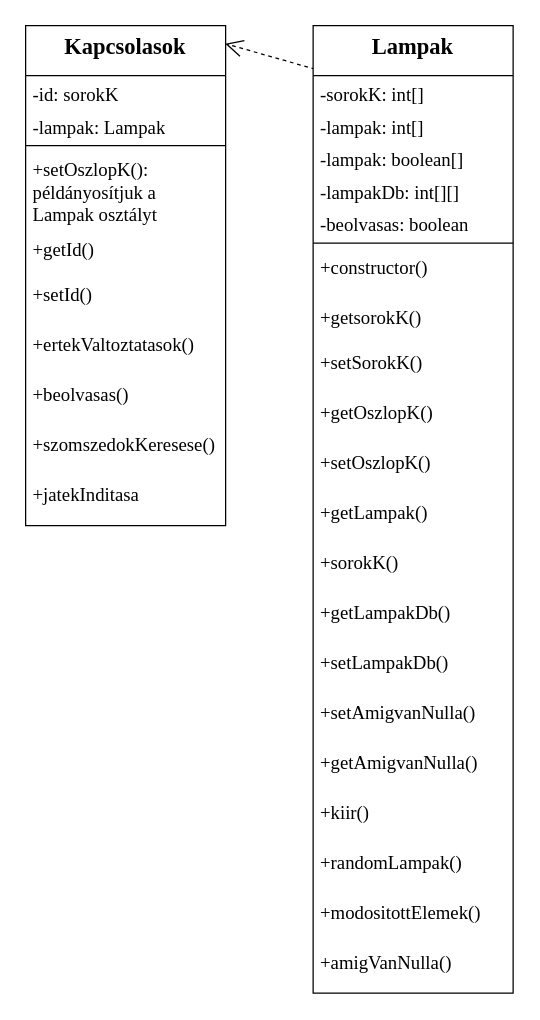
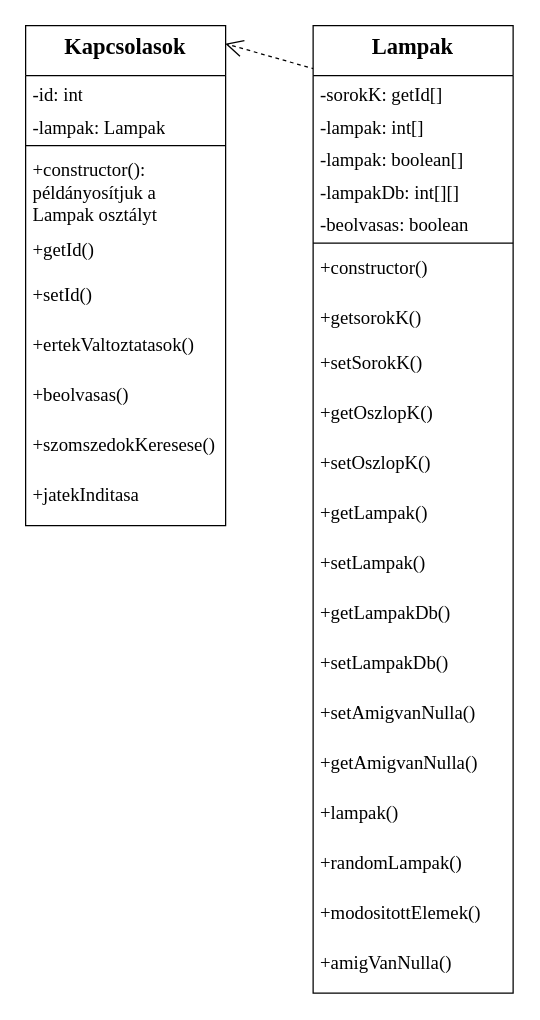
- <mxCell id="3" value="-id: sorokK" style="text;strokeColor=none;fillColor=none;align=left;verticalAlign=top;spacingLeft=4;spacingRight=4;overflow=hidden;rotatable=0;points=[[0,0.5],[1,0.5]];portConstraint=eastwest;whiteSpace=wrap;html=1;fontSize=15;fontFamily=Times New Roman;" vertex="1" parent="2"><mxGeometry y="40" width="160" height="26" as="geometry" /></mxCell>
+ <mxCell id="3" value="-id: int" style="text;strokeColor=none;fillColor=none;align=left;verticalAlign=top;spacingLeft=4;spacingRight=4;overflow=hidden;rotatable=0;points=[[0,0.5],[1,0.5]];portConstraint=eastwest;whiteSpace=wrap;html=1;fontSize=15;fontFamily=Times New Roman;" vertex="1" parent="2"><mxGeometry y="40" width="160" height="26" as="geometry" /></mxCell>
- <mxCell id="15" value="-sorokK: int[]" style="text;strokeColor=none;fillColor=none;align=left;verticalAlign=top;spacingLeft=4;spacingRight=4;overflow=hidden;rotatable=0;points=[[0,0.5],[1,0.5]];portConstraint=eastwest;whiteSpace=wrap;html=1;fontSize=15;fontFamily=Times New Roman;" vertex="1" parent="14"><mxGeometry y="40" width="160" height="26" as="geometry" /></mxCell>
+ <mxCell id="15" value="-sorokK: getId[]" style="text;strokeColor=none;fillColor=none;align=left;verticalAlign=top;spacingLeft=4;spacingRight=4;overflow=hidden;rotatable=0;points=[[0,0.5],[1,0.5]];portConstraint=eastwest;whiteSpace=wrap;html=1;fontSize=15;fontFamily=Times New Roman;" vertex="1" parent="14"><mxGeometry y="40" width="160" height="26" as="geometry" /></mxCell>
- <mxCell id="6" value="+setOszlopK(): példányosítjuk a Lampak osztályt" style="text;strokeColor=none;fillColor=none;align=left;verticalAlign=top;spacingLeft=4;spacingRight=4;overflow=hidden;rotatable=0;points=[[0,0.5],[1,0.5]];portConstraint=eastwest;whiteSpace=wrap;html=1;fontFamily=Times New Roman;fontSize=15;" vertex="1" parent="2"><mxGeometry y="100" width="160" height="64" as="geometry" /></mxCell>
+ <mxCell id="6" value="+constructor(): példányosítjuk a Lampak osztályt" style="text;strokeColor=none;fillColor=none;align=left;verticalAlign=top;spacingLeft=4;spacingRight=4;overflow=hidden;rotatable=0;points=[[0,0.5],[1,0.5]];portConstraint=eastwest;whiteSpace=wrap;html=1;fontFamily=Times New Roman;fontSize=15;" vertex="1" parent="2"><mxGeometry y="100" width="160" height="64" as="geometry" /></mxCell>
- <mxCell id="27" value="+sorokK()" style="text;strokeColor=none;fillColor=none;align=left;verticalAlign=top;spacingLeft=4;spacingRight=4;overflow=hidden;rotatable=0;points=[[0,0.5],[1,0.5]];portConstraint=eastwest;whiteSpace=wrap;html=1;fontSize=15;fontFamily=Times New Roman;" vertex="1" parent="14"><mxGeometry y="414" width="160" height="40" as="geometry" /></mxCell>
+ <mxCell id="27" value="+setLampak()" style="text;strokeColor=none;fillColor=none;align=left;verticalAlign=top;spacingLeft=4;spacingRight=4;overflow=hidden;rotatable=0;points=[[0,0.5],[1,0.5]];portConstraint=eastwest;whiteSpace=wrap;html=1;fontSize=15;fontFamily=Times New Roman;" vertex="1" parent="14"><mxGeometry y="414" width="160" height="40" as="geometry" /></mxCell>
- <mxCell id="32" value="+kiir()" style="text;strokeColor=none;fillColor=none;align=left;verticalAlign=top;spacingLeft=4;spacingRight=4;overflow=hidden;rotatable=0;points=[[0,0.5],[1,0.5]];portConstraint=eastwest;whiteSpace=wrap;html=1;fontSize=15;fontFamily=Times New Roman;" vertex="1" parent="14"><mxGeometry y="614" width="160" height="40" as="geometry" /></mxCell>
+ <mxCell id="32" value="+lampak()" style="text;strokeColor=none;fillColor=none;align=left;verticalAlign=top;spacingLeft=4;spacingRight=4;overflow=hidden;rotatable=0;points=[[0,0.5],[1,0.5]];portConstraint=eastwest;whiteSpace=wrap;html=1;fontSize=15;fontFamily=Times New Roman;" vertex="1" parent="14"><mxGeometry y="614" width="160" height="40" as="geometry" /></mxCell>
